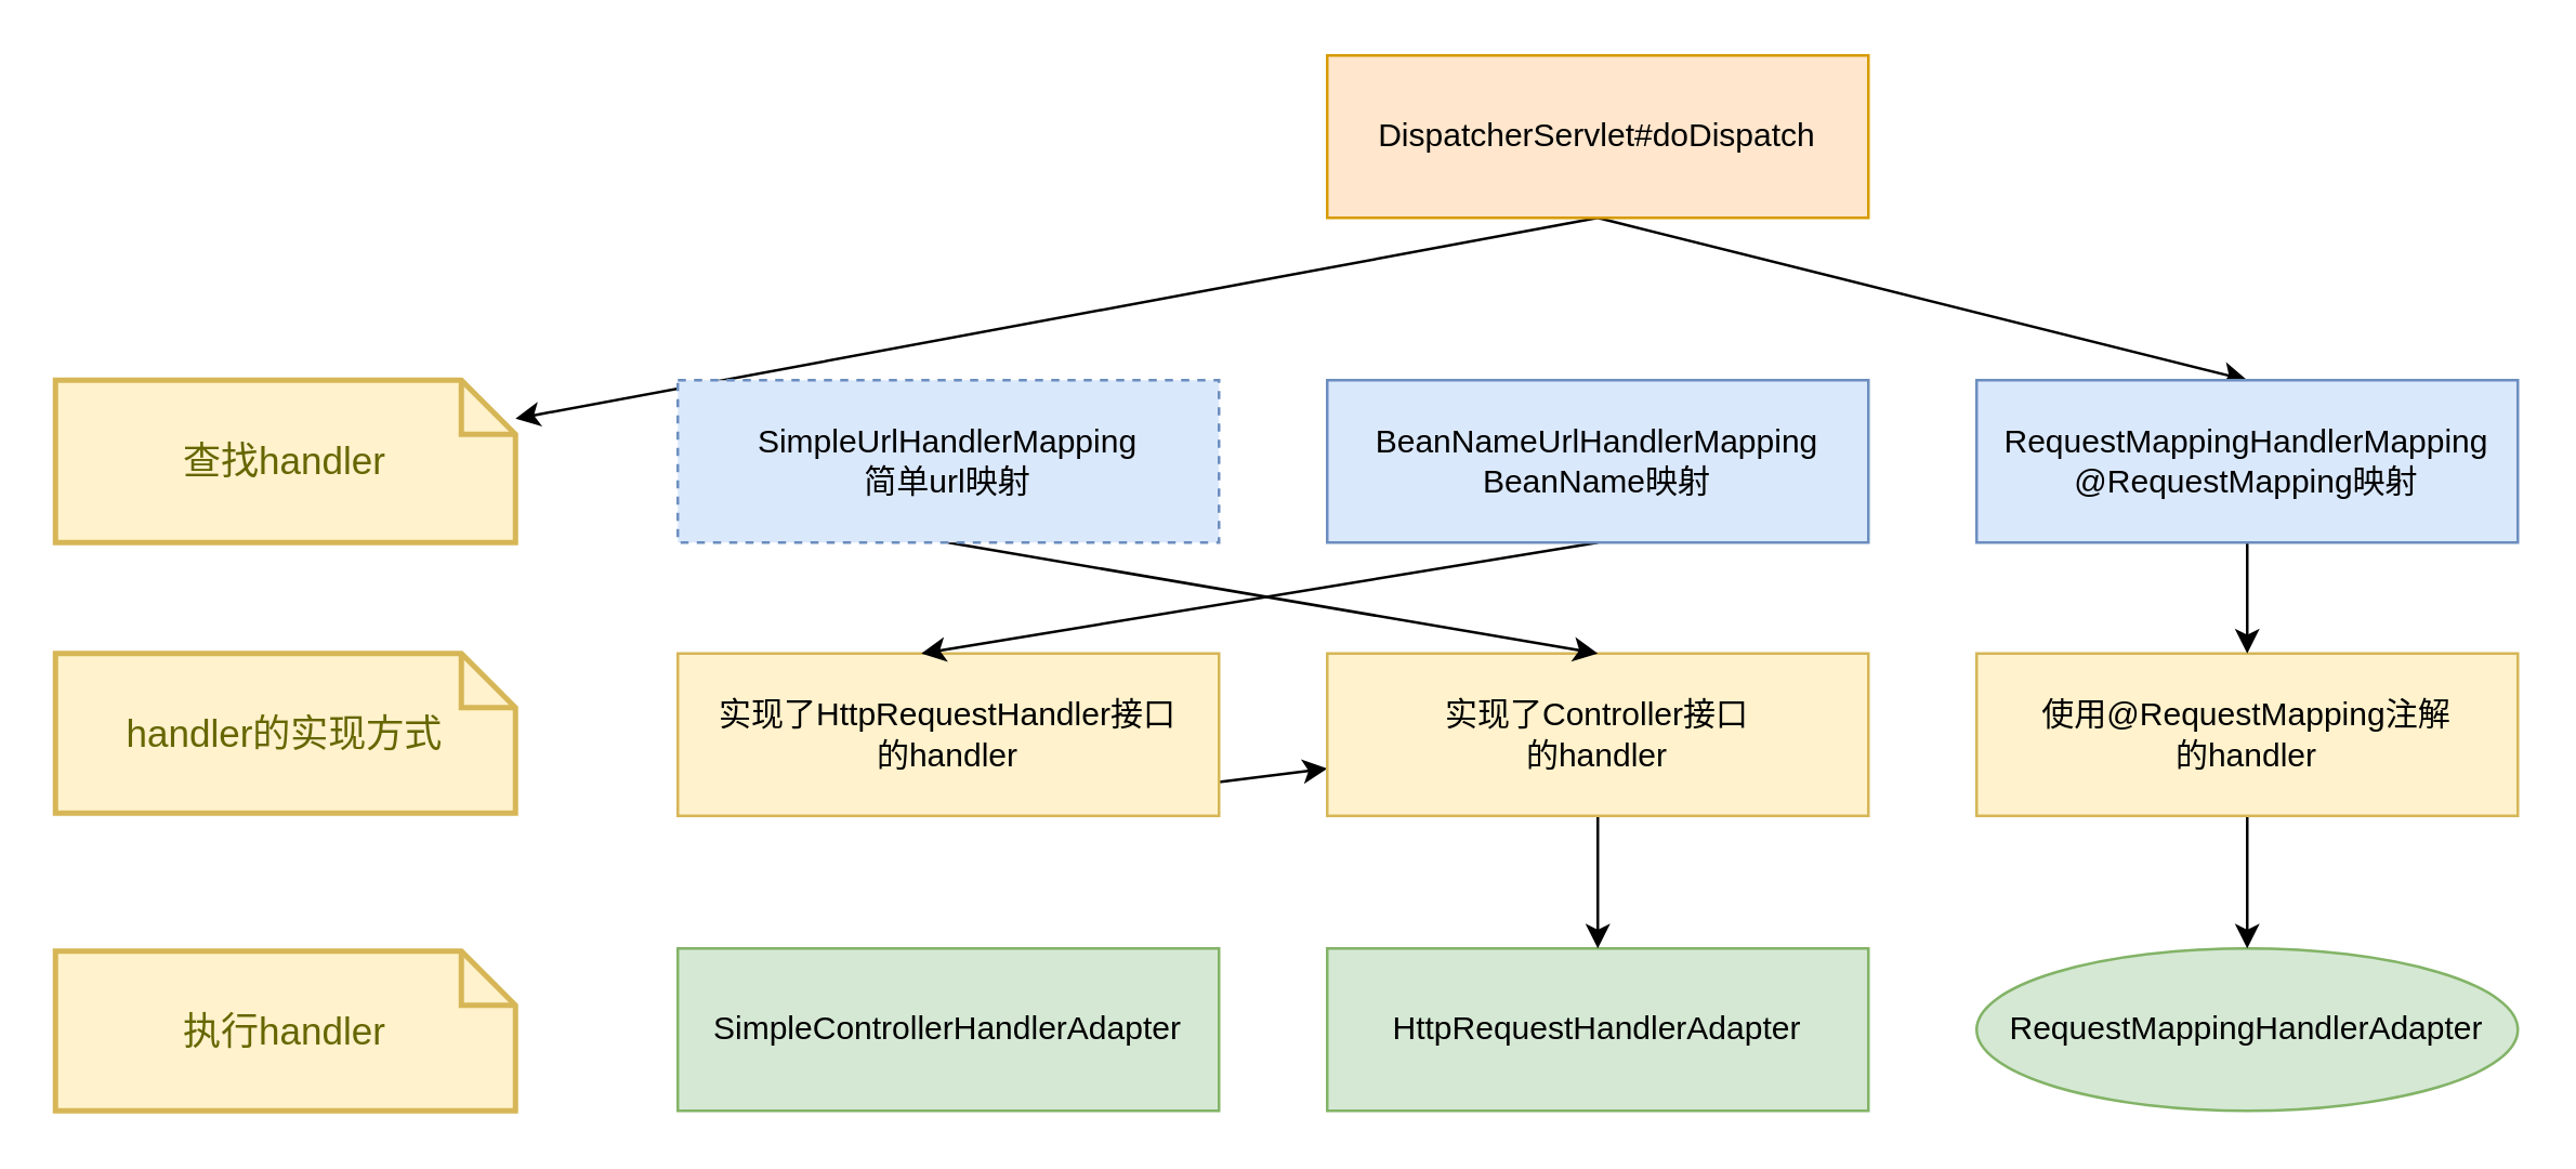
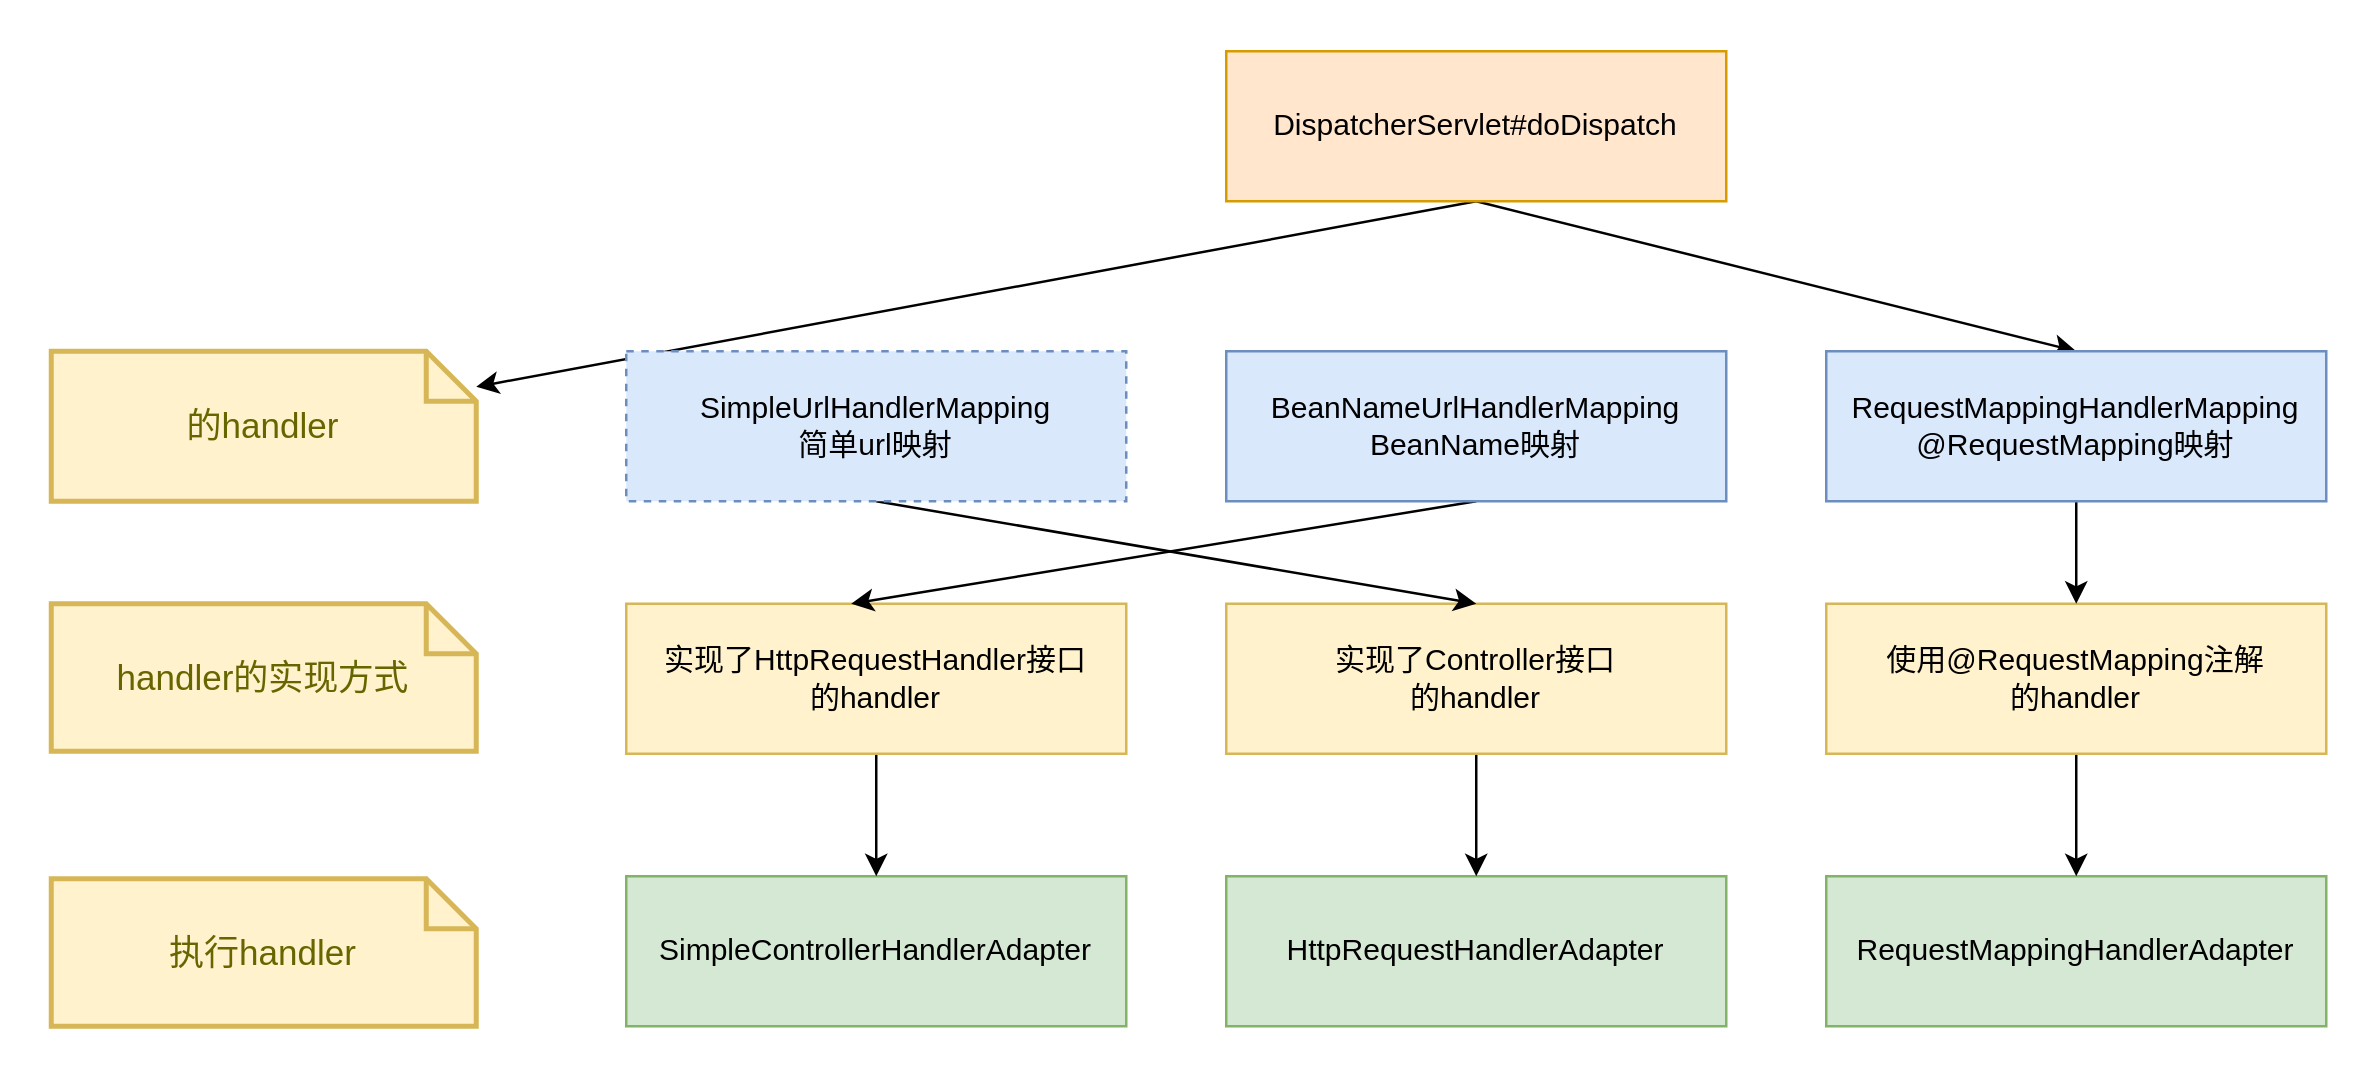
- <mxCell id="20" value="查找handler" style="shape=note;strokeWidth=2;fontSize=14;size=20;whiteSpace=wrap;html=1;fillColor=#fff2cc;strokeColor=#d6b656;fontColor=#666600;" parent="1" vertex="1"><mxGeometry x="20" y="140" width="170" height="60" as="geometry" /></mxCell>
+ <mxCell id="20" value="的handler" style="shape=note;strokeWidth=2;fontSize=14;size=20;whiteSpace=wrap;html=1;fillColor=#fff2cc;strokeColor=#d6b656;fontColor=#666600;" parent="1" vertex="1"><mxGeometry x="20" y="140" width="170" height="60" as="geometry" /></mxCell>
- <mxCell id="8" style="edgeStyle=none;rounded=0;orthogonalLoop=1;jettySize=auto;html=1;exitX=0.5;exitY=1;exitDx=0;exitDy=0;" parent="1" source="9" target="11" edge="1"><mxGeometry relative="1" as="geometry" /></mxCell>
+ <mxCell id="8" style="edgeStyle=none;rounded=0;orthogonalLoop=1;jettySize=auto;html=1;exitX=0.5;exitY=1;exitDx=0;exitDy=0;entryX=0.5;entryY=0;entryDx=0;entryDy=0;" parent="1" source="9" target="6" edge="1"><mxGeometry relative="1" as="geometry" /></mxCell>
- <mxCell id="7" value="RequestMappingHandlerAdapter" style="ellipse;whiteSpace=wrap;html=1;fillColor=#d5e8d4;strokeColor=#82b366;" parent="1" vertex="1"><mxGeometry x="730" y="350" width="200" height="60" as="geometry" /></mxCell>
+ <mxCell id="7" value="RequestMappingHandlerAdapter" style="rounded=0;whiteSpace=wrap;html=1;fillColor=#d5e8d4;strokeColor=#82b366;" parent="1" vertex="1"><mxGeometry x="730" y="350" width="200" height="60" as="geometry" /></mxCell>
